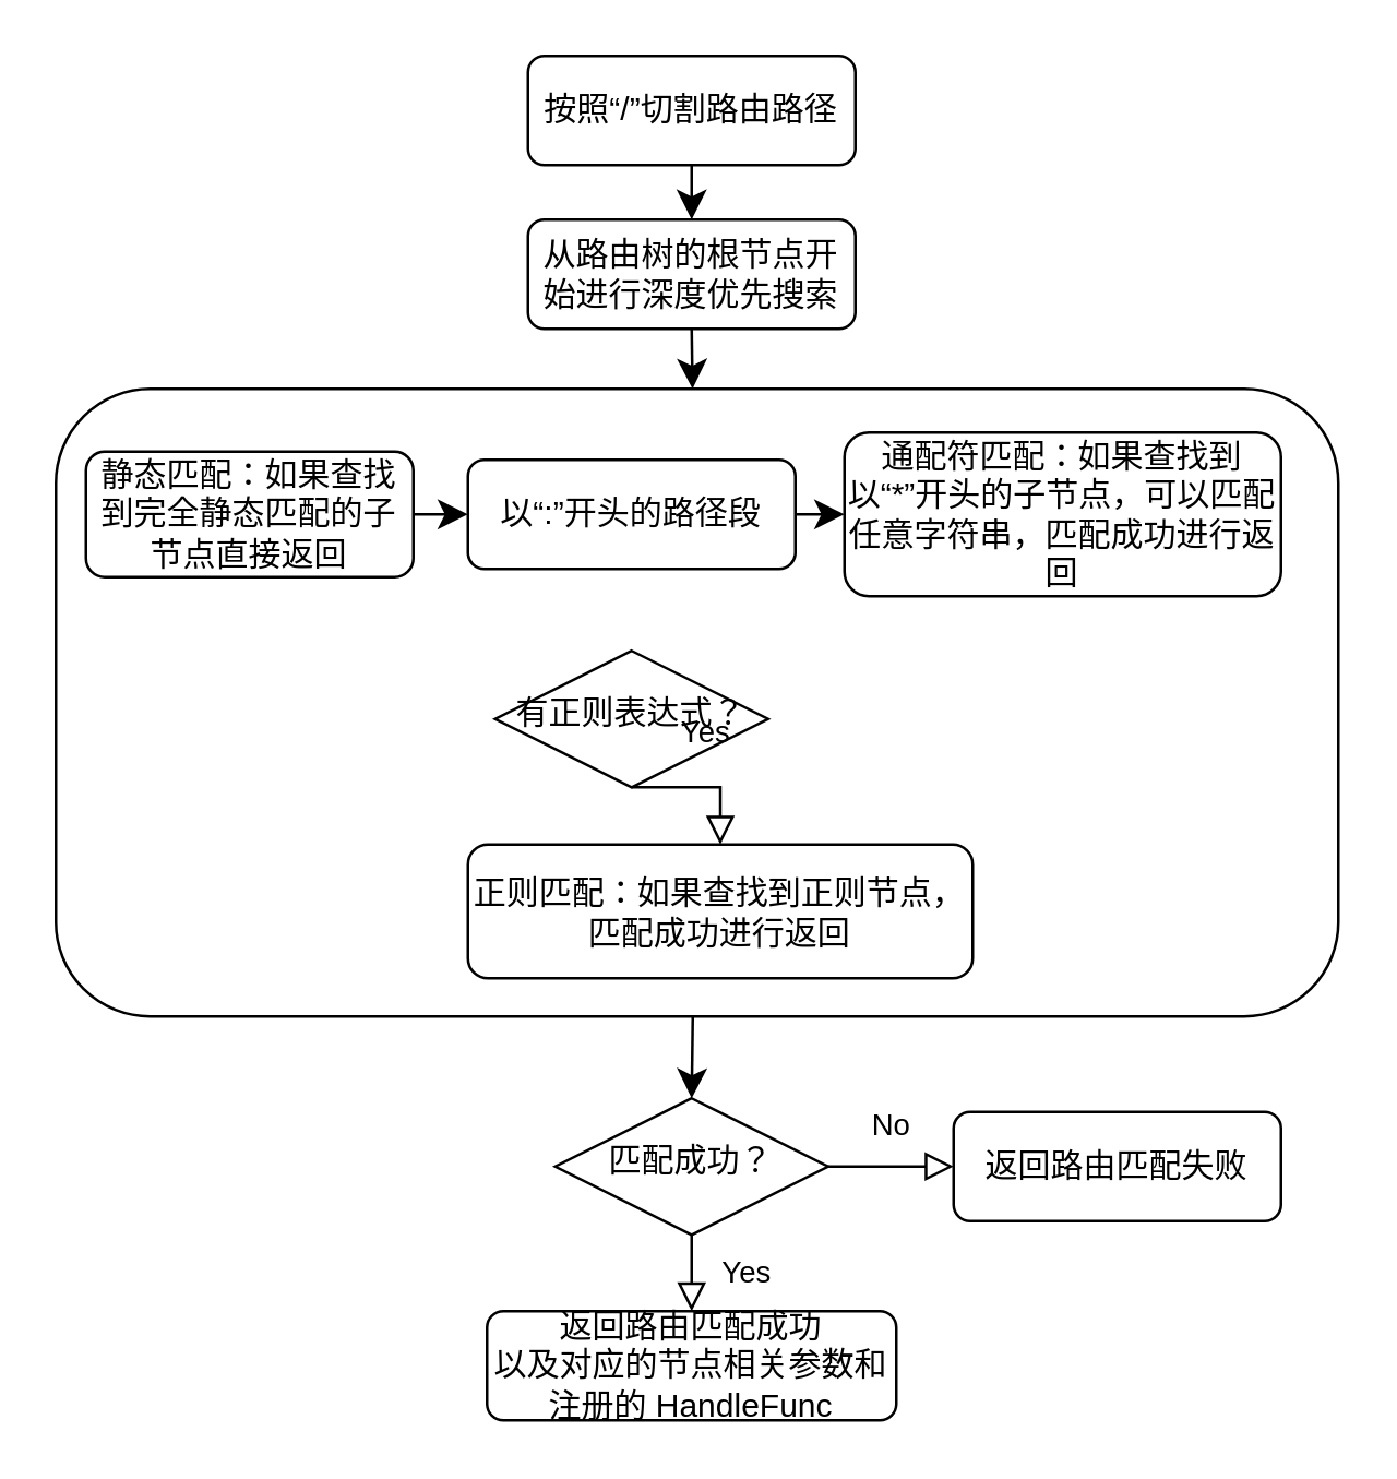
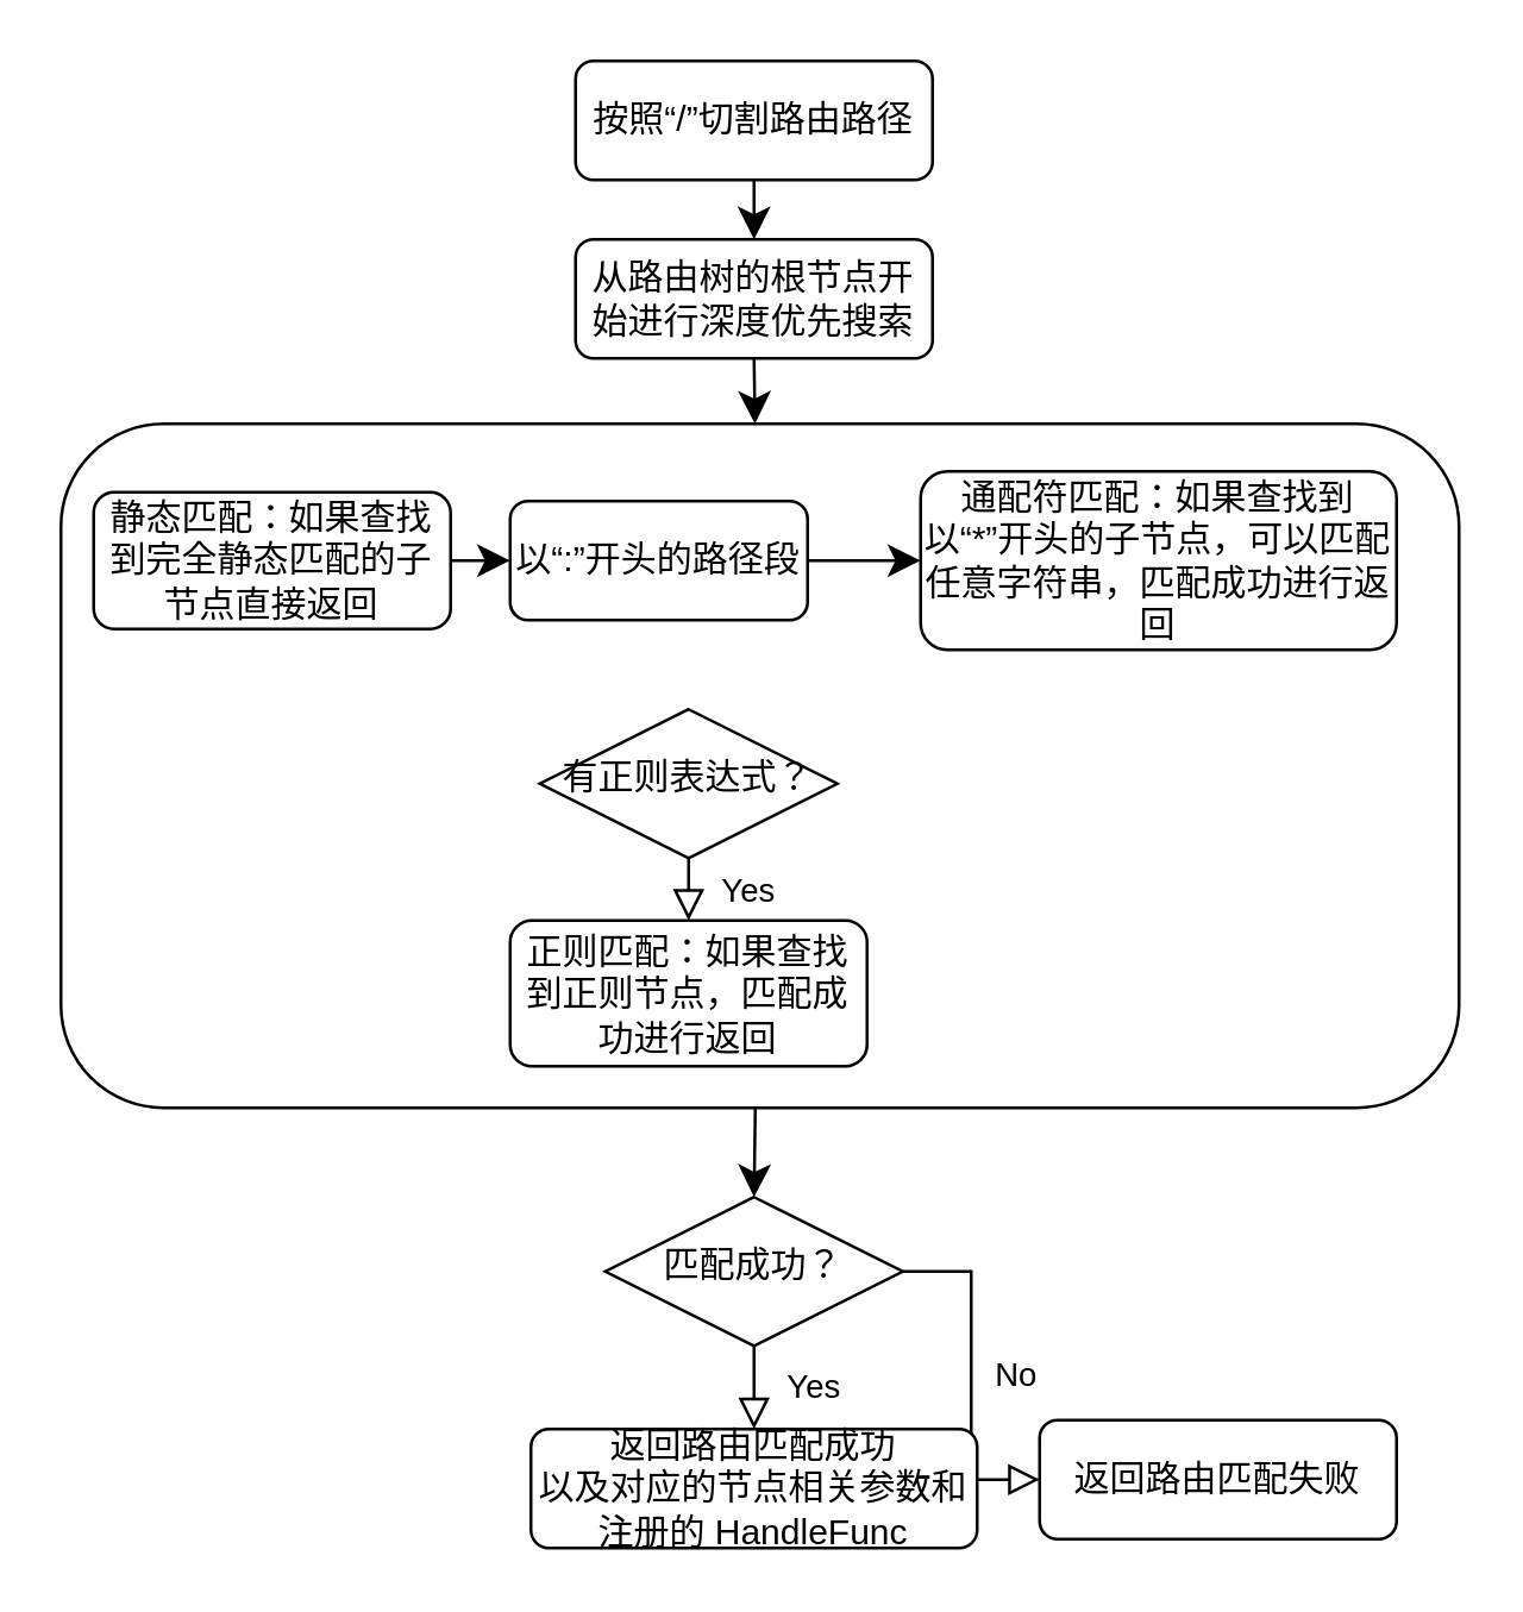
- <mxCell id="11" value="以“:”开头的路径段" style="rounded=1;whiteSpace=wrap;html=1;fontSize=12;glass=0;strokeWidth=1;shadow=0;" vertex="1" parent="1"><mxGeometry x="171" y="168" width="120" height="40" as="geometry" /></mxCell>
+ <mxCell id="11" value="以“:”开头的路径段" style="rounded=1;whiteSpace=wrap;html=1;fontSize=12;glass=0;strokeWidth=1;shadow=0;" vertex="1" parent="1"><mxGeometry x="171" y="168" width="100" height="40" as="geometry" /></mxCell>
- <mxCell id="14" value="正则匹配：如果查找到正则节点，匹配成功进行返回&lt;span class=&quot;eusoft-eudic-chrome-extension-translate-content&quot;&gt;&lt;/span&gt;" style="rounded=1;whiteSpace=wrap;html=1;fontSize=12;glass=0;strokeWidth=1;shadow=0;" vertex="1" parent="1"><mxGeometry x="171" y="309" width="185" height="49" as="geometry" /></mxCell>
+ <mxCell id="14" value="正则匹配：如果查找到正则节点，匹配成功进行返回&lt;span class=&quot;eusoft-eudic-chrome-extension-translate-content&quot;&gt;&lt;/span&gt;" style="rounded=1;whiteSpace=wrap;html=1;fontSize=12;glass=0;strokeWidth=1;shadow=0;" vertex="1" parent="1"><mxGeometry x="171" y="309" width="120" height="49" as="geometry" /></mxCell>
- <mxCell id="19" value="返回路由匹配失败" style="rounded=1;whiteSpace=wrap;html=1;fontSize=12;glass=0;strokeWidth=1;shadow=0;" vertex="1" parent="1"><mxGeometry x="349" y="407" width="120" height="40" as="geometry" /></mxCell>
+ <mxCell id="19" value="返回路由匹配失败" style="rounded=1;whiteSpace=wrap;html=1;fontSize=12;glass=0;strokeWidth=1;shadow=0;" vertex="1" parent="1"><mxGeometry x="349" y="477" width="120" height="40" as="geometry" /></mxCell>
